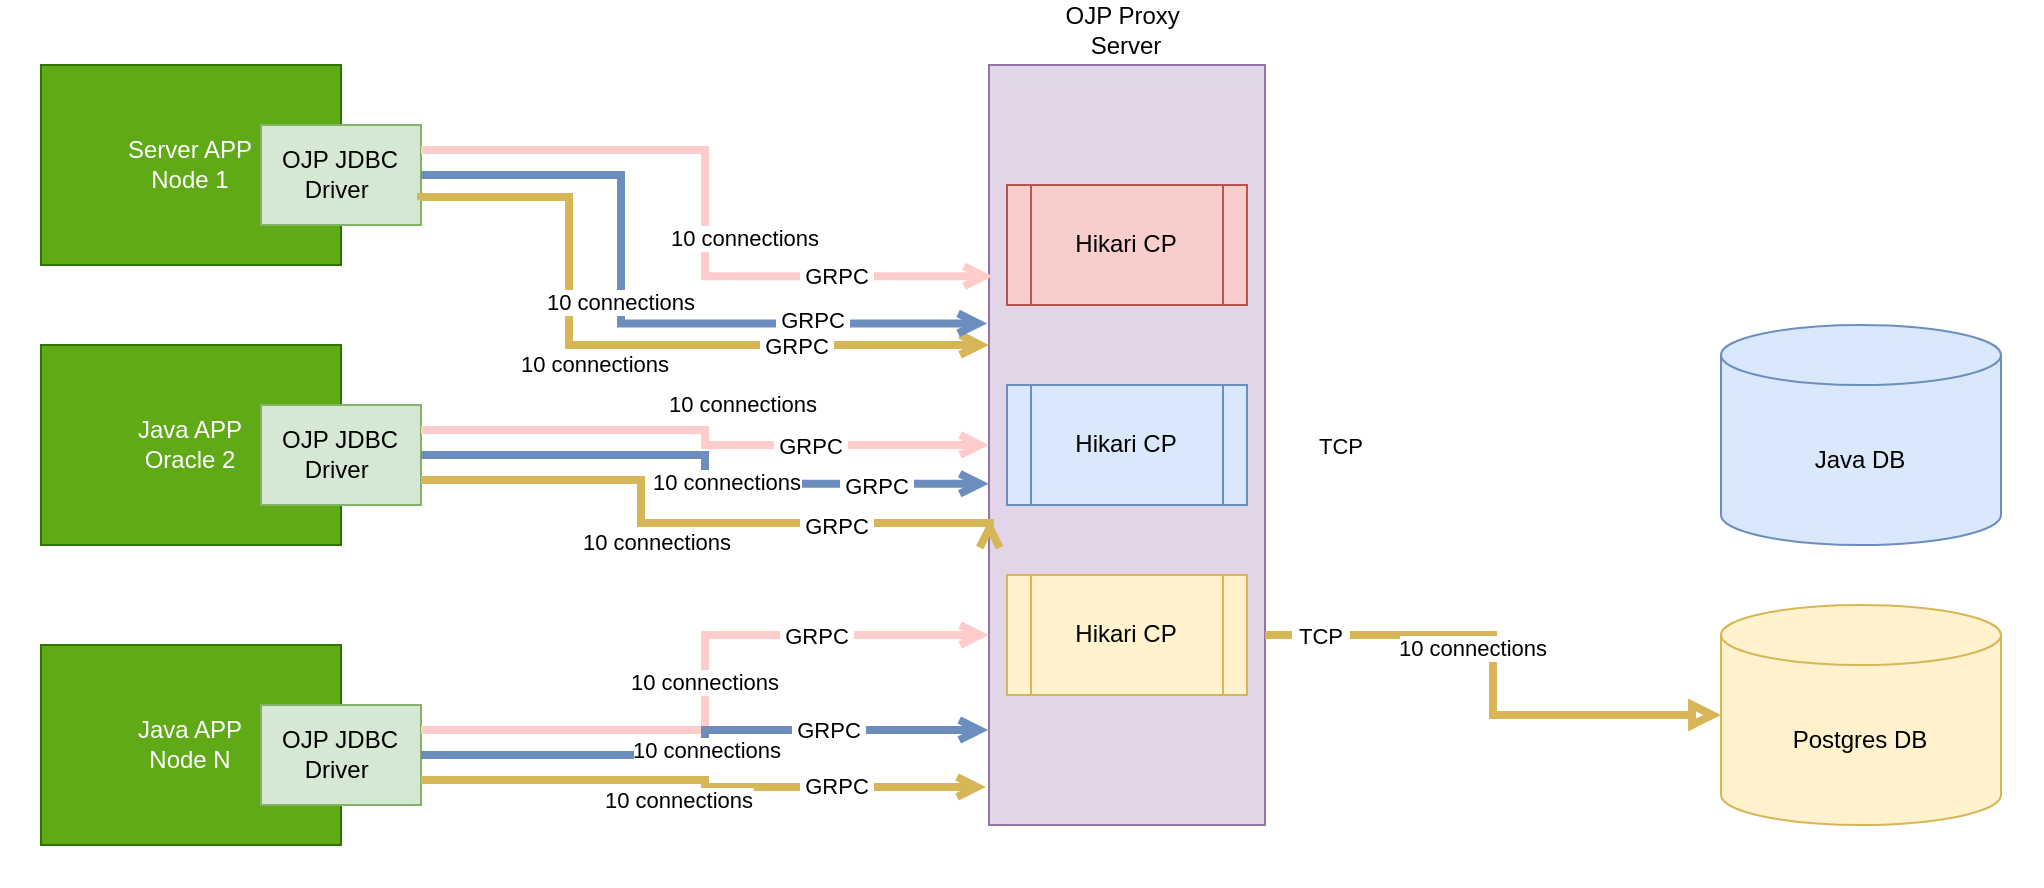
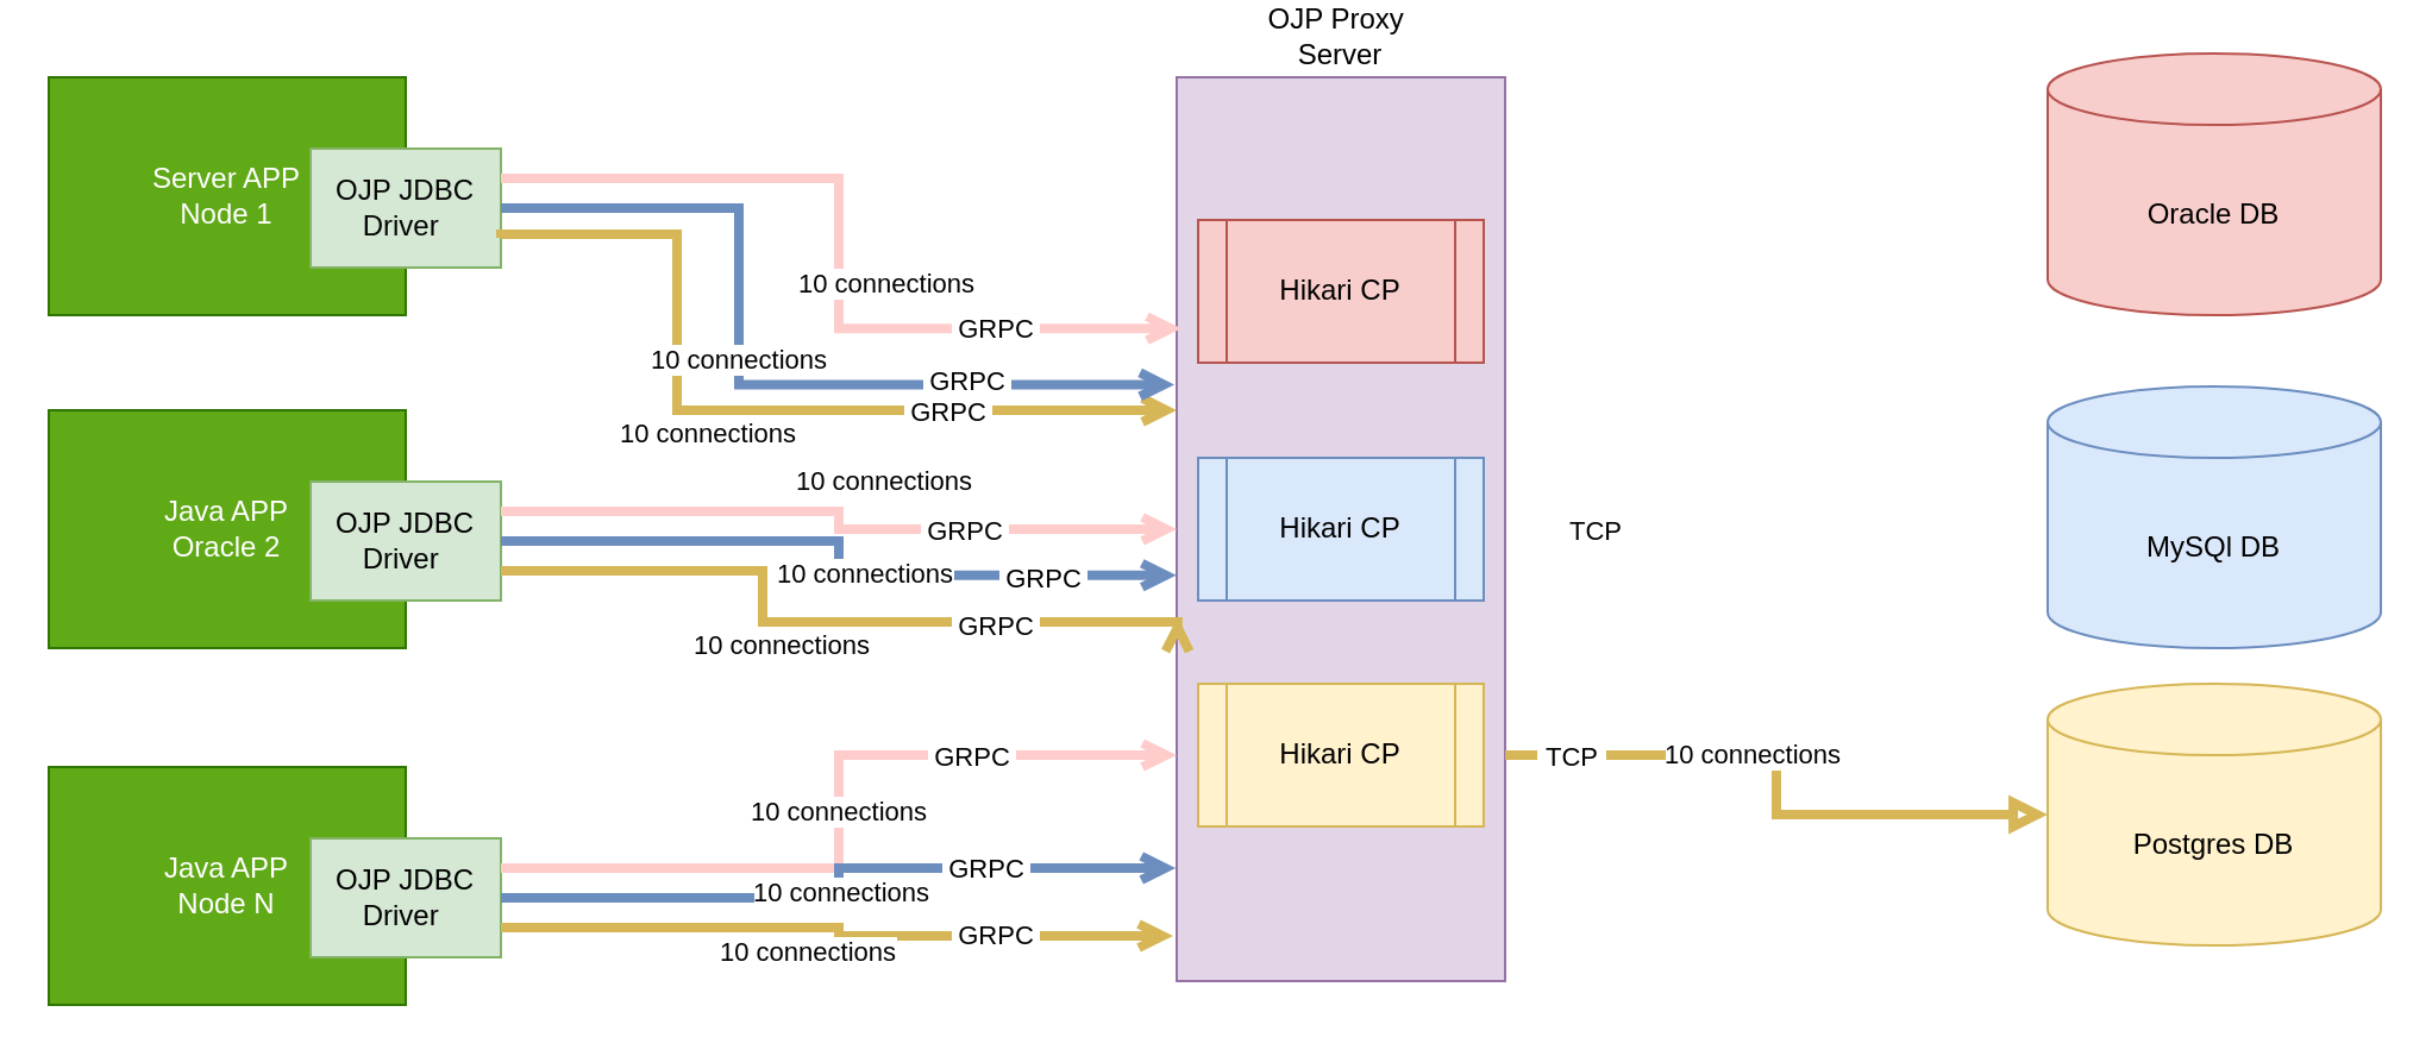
+ <mxCell id="2" value="Oracle DB" style="shape=cylinder3;whiteSpace=wrap;html=1;boundedLbl=1;backgroundOutline=1;size=15;fillColor=#f8cecc;strokeColor=#b85450;" vertex="1" parent="1"><mxGeometry x="860" y="20" width="140" height="110" as="geometry" /></mxCell>
- <mxCell id="11" value="Java DB" style="shape=cylinder3;whiteSpace=wrap;html=1;boundedLbl=1;backgroundOutline=1;size=15;fillColor=#dae8fc;strokeColor=#6c8ebf;" vertex="1" parent="1"><mxGeometry x="860" y="160" width="140" height="110" as="geometry" /></mxCell>
+ <mxCell id="11" value="MySQl DB" style="shape=cylinder3;whiteSpace=wrap;html=1;boundedLbl=1;backgroundOutline=1;size=15;fillColor=#dae8fc;strokeColor=#6c8ebf;" vertex="1" parent="1"><mxGeometry x="860" y="160" width="140" height="110" as="geometry" /></mxCell>
- <mxCell id="12" value="Postgres DB" style="shape=cylinder3;whiteSpace=wrap;html=1;boundedLbl=1;backgroundOutline=1;size=15;fillColor=#fff2cc;strokeColor=#d6b656;" vertex="1" parent="1"><mxGeometry x="860" y="300" width="140" height="110" as="geometry" /></mxCell>
+ <mxCell id="12" value="Postgres DB" style="shape=cylinder3;whiteSpace=wrap;html=1;boundedLbl=1;backgroundOutline=1;size=15;fillColor=#fff2cc;strokeColor=#d6b656;" vertex="1" parent="1"><mxGeometry x="860" y="285" width="140" height="110" as="geometry" /></mxCell>
